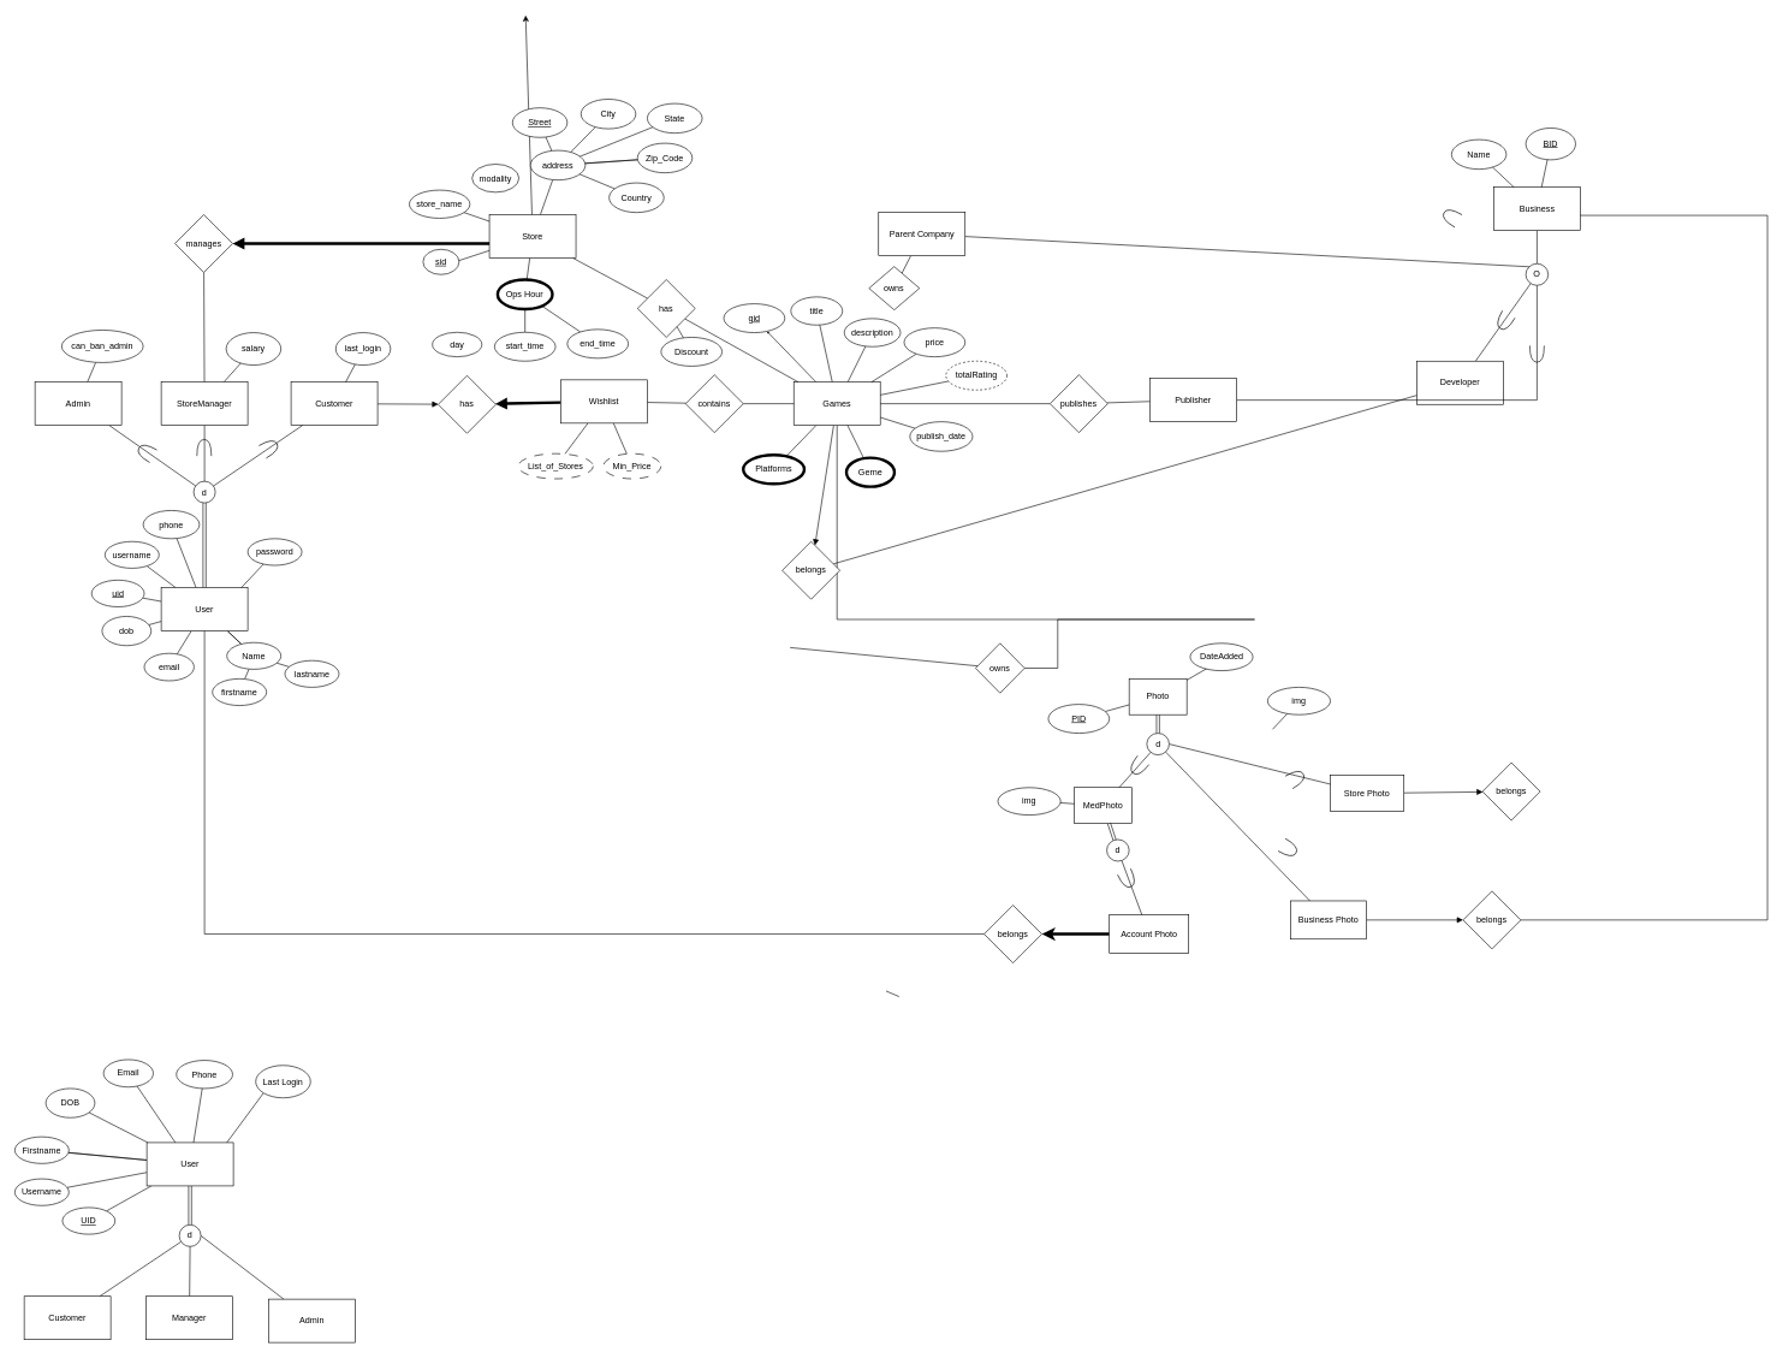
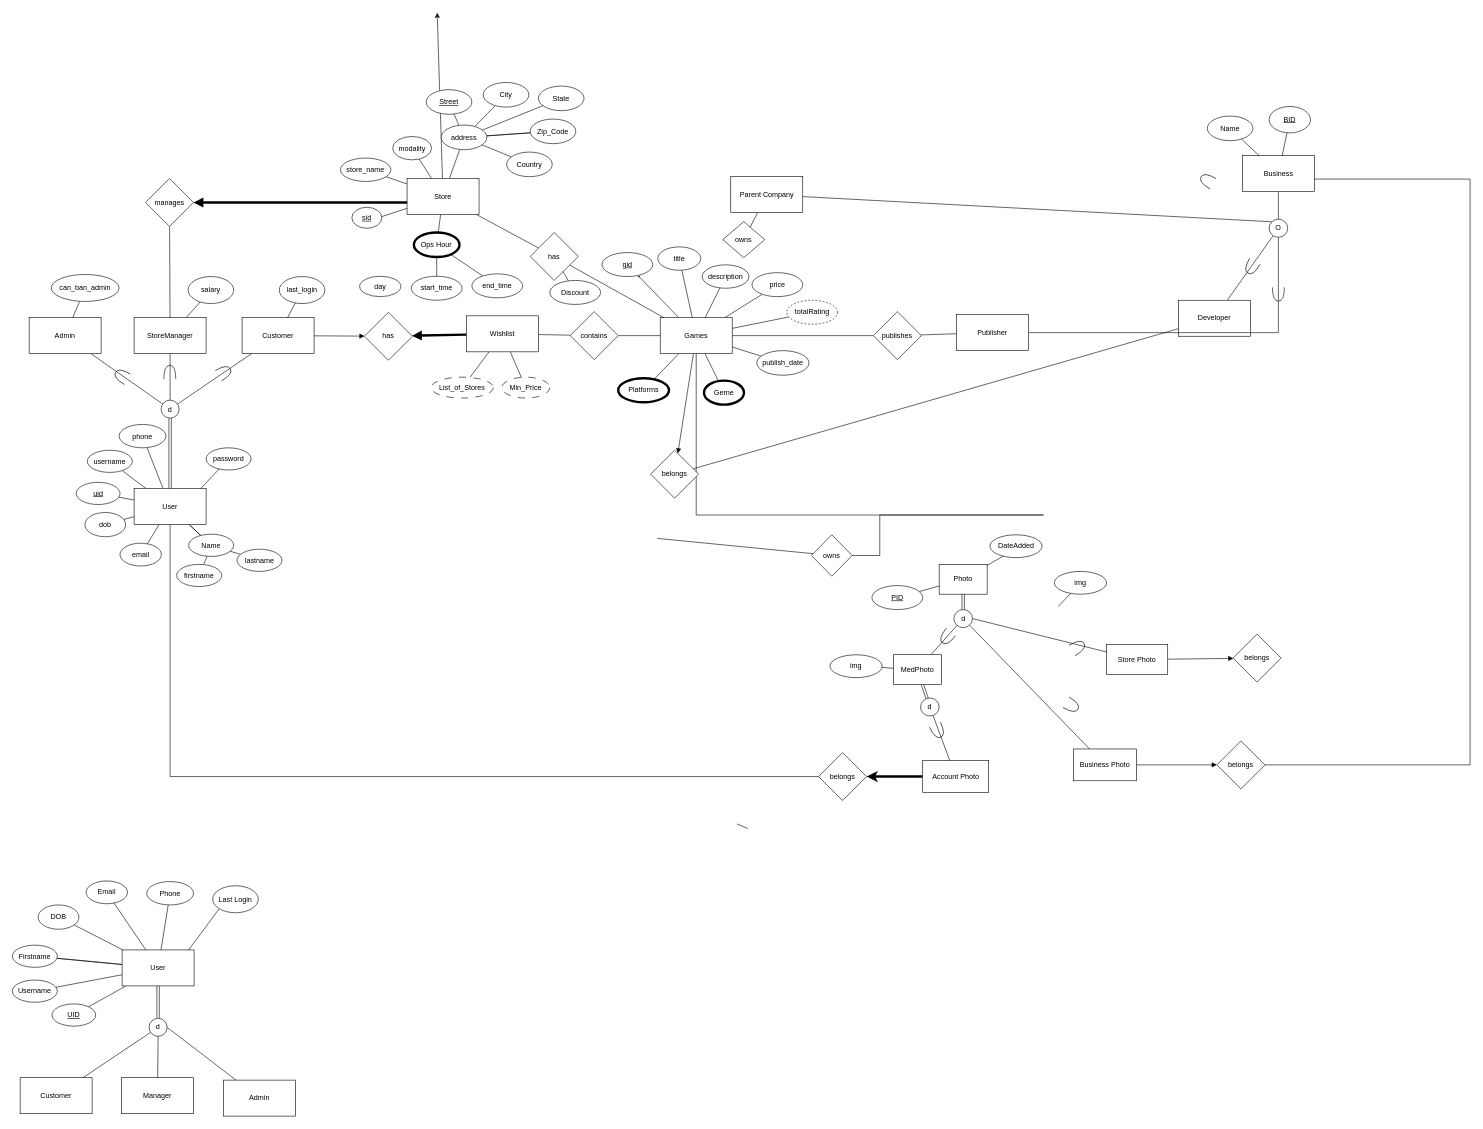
+ <mxCell id="85" style="rounded=0;orthogonalLoop=1;jettySize=auto;html=1;endArrow=none;endFill=0;" parent="1" source="86" target="38" edge="1"><mxGeometry relative="1" as="geometry" /></mxCell>
